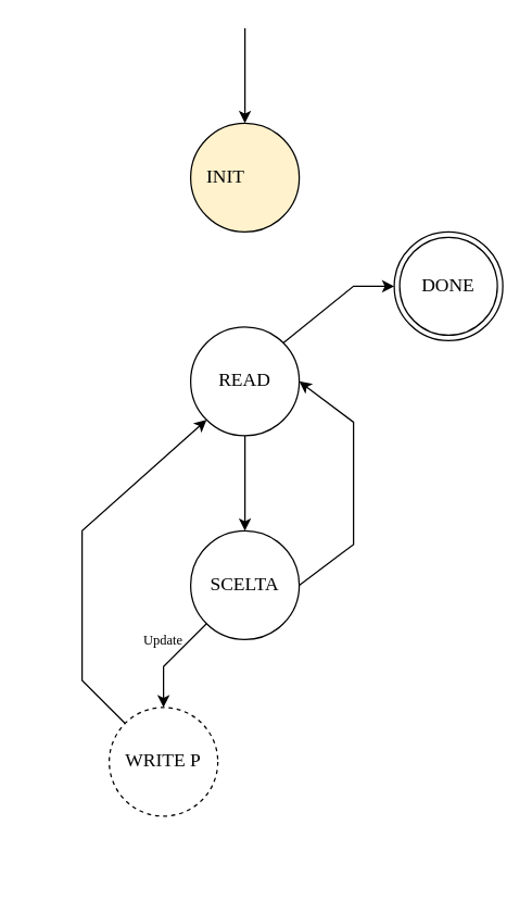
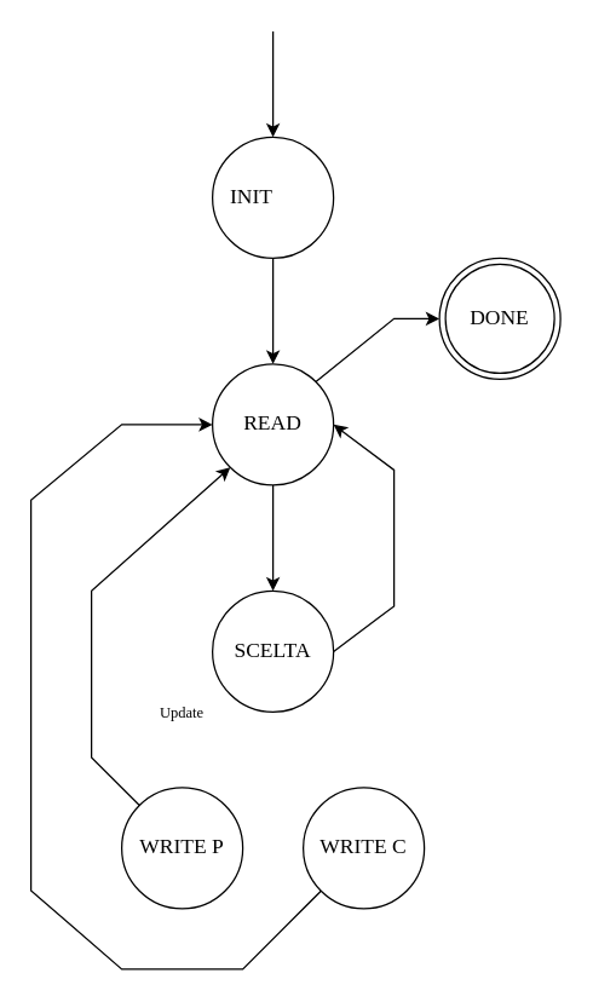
- <mxCell id="2" value="&lt;font style=&quot;font-size: 14px;&quot; face=&quot;Times New Roman&quot;&gt;INIT&lt;span style=&quot;white-space: pre;&quot;&gt;&#09;&lt;/span&gt;&lt;/font&gt;" style="ellipse;whiteSpace=wrap;html=1;aspect=fixed;fillColor=#fff2cc;" vertex="1" parent="1"><mxGeometry x="140" y="90" width="80" height="80" as="geometry" /></mxCell>
+ <mxCell id="2" value="&lt;font style=&quot;font-size: 14px;&quot; face=&quot;Times New Roman&quot;&gt;INIT&lt;span style=&quot;white-space: pre;&quot;&gt;&#09;&lt;/span&gt;&lt;/font&gt;" style="ellipse;whiteSpace=wrap;html=1;aspect=fixed;" vertex="1" parent="1"><mxGeometry x="140" y="90" width="80" height="80" as="geometry" /></mxCell>
+ <mxCell id="3" value="" style="endArrow=classic;html=1;rounded=0;exitX=0.5;exitY=1;exitDx=0;exitDy=0;entryX=0.5;entryY=0;entryDx=0;entryDy=0;" edge="1" parent="1" source="2" target="5"><mxGeometry width="50" height="50" relative="1" as="geometry"><mxPoint x="160" y="170" as="sourcePoint" /><mxPoint x="180" y="240" as="targetPoint" /></mxGeometry></mxCell>
- <mxCell id="8" value="" style="endArrow=classic;html=1;rounded=0;exitX=0;exitY=1;exitDx=0;exitDy=0;entryX=0.5;entryY=0;entryDx=0;entryDy=0;" edge="1" parent="1" source="7" target="9"><mxGeometry width="50" height="50" relative="1" as="geometry"><mxPoint x="160" y="470" as="sourcePoint" /><mxPoint x="120" y="520" as="targetPoint" /><Array as="points"><mxPoint x="120" y="490" /></Array></mxGeometry></mxCell>
+ <mxCell id="12" value="" style="endArrow=classic;html=1;rounded=0;exitX=0;exitY=1;exitDx=0;exitDy=0;entryX=0;entryY=0.5;entryDx=0;entryDy=0;" edge="1" parent="1" source="11" target="5"><mxGeometry width="50" height="50" relative="1" as="geometry"><mxPoint x="220" y="600" as="sourcePoint" /><mxPoint x="240" y="670" as="targetPoint" /><Array as="points"><mxPoint x="160" y="640" /><mxPoint x="80" y="640" /><mxPoint x="20" y="588" /><mxPoint x="20" y="330" /><mxPoint x="80" y="280" /></Array></mxGeometry></mxCell>
- <mxCell id="9" value="&lt;font face=&quot;Times New Roman&quot;&gt;&lt;span style=&quot;font-size: 14px;&quot;&gt;WRITE P&lt;/span&gt;&lt;/font&gt;" style="ellipse;whiteSpace=wrap;html=1;aspect=fixed;dashed=1;" vertex="1" parent="1"><mxGeometry x="80" y="520" width="80" height="80" as="geometry" /></mxCell>
+ <mxCell id="9" value="&lt;font face=&quot;Times New Roman&quot;&gt;&lt;span style=&quot;font-size: 14px;&quot;&gt;WRITE P&lt;/span&gt;&lt;/font&gt;" style="ellipse;whiteSpace=wrap;html=1;aspect=fixed;" vertex="1" parent="1"><mxGeometry x="80" y="520" width="80" height="80" as="geometry" /></mxCell>
+ <mxCell id="11" value="&lt;font face=&quot;Times New Roman&quot;&gt;&lt;span style=&quot;font-size: 14px;&quot;&gt;WRITE C&lt;/span&gt;&lt;/font&gt;" style="ellipse;whiteSpace=wrap;html=1;aspect=fixed;" vertex="1" parent="1"><mxGeometry x="200" y="520" width="80" height="80" as="geometry" /></mxCell>
